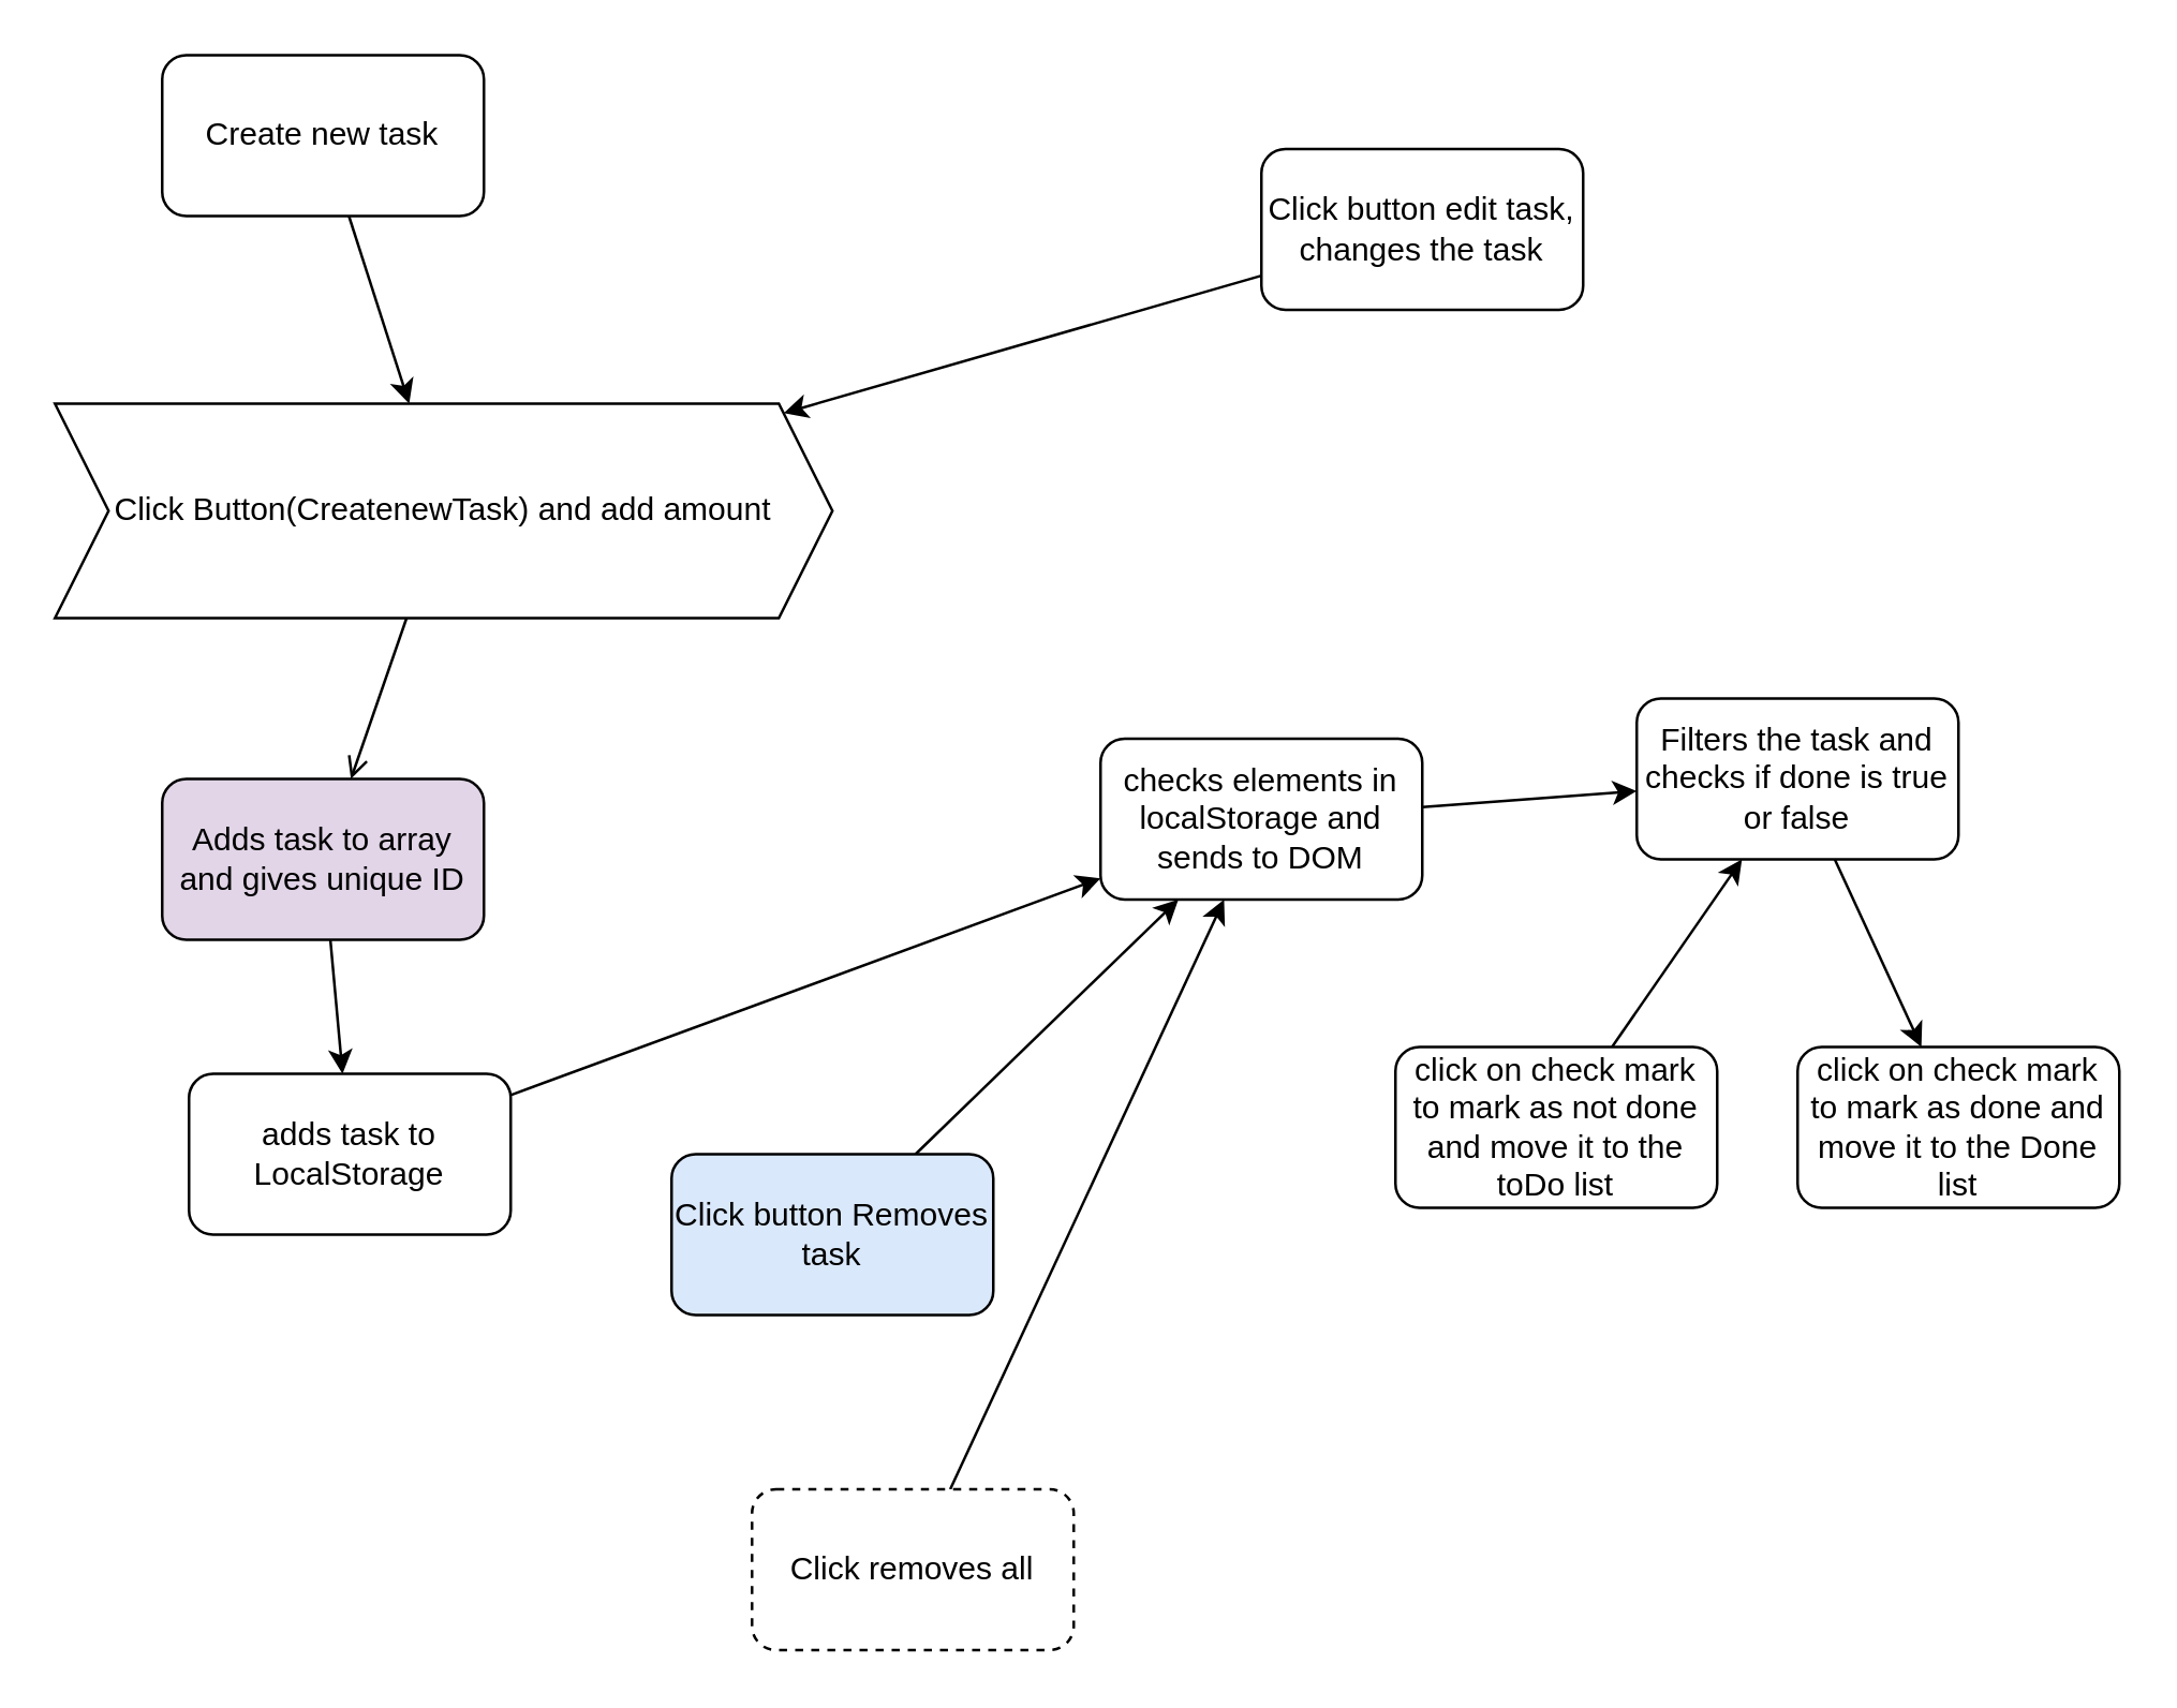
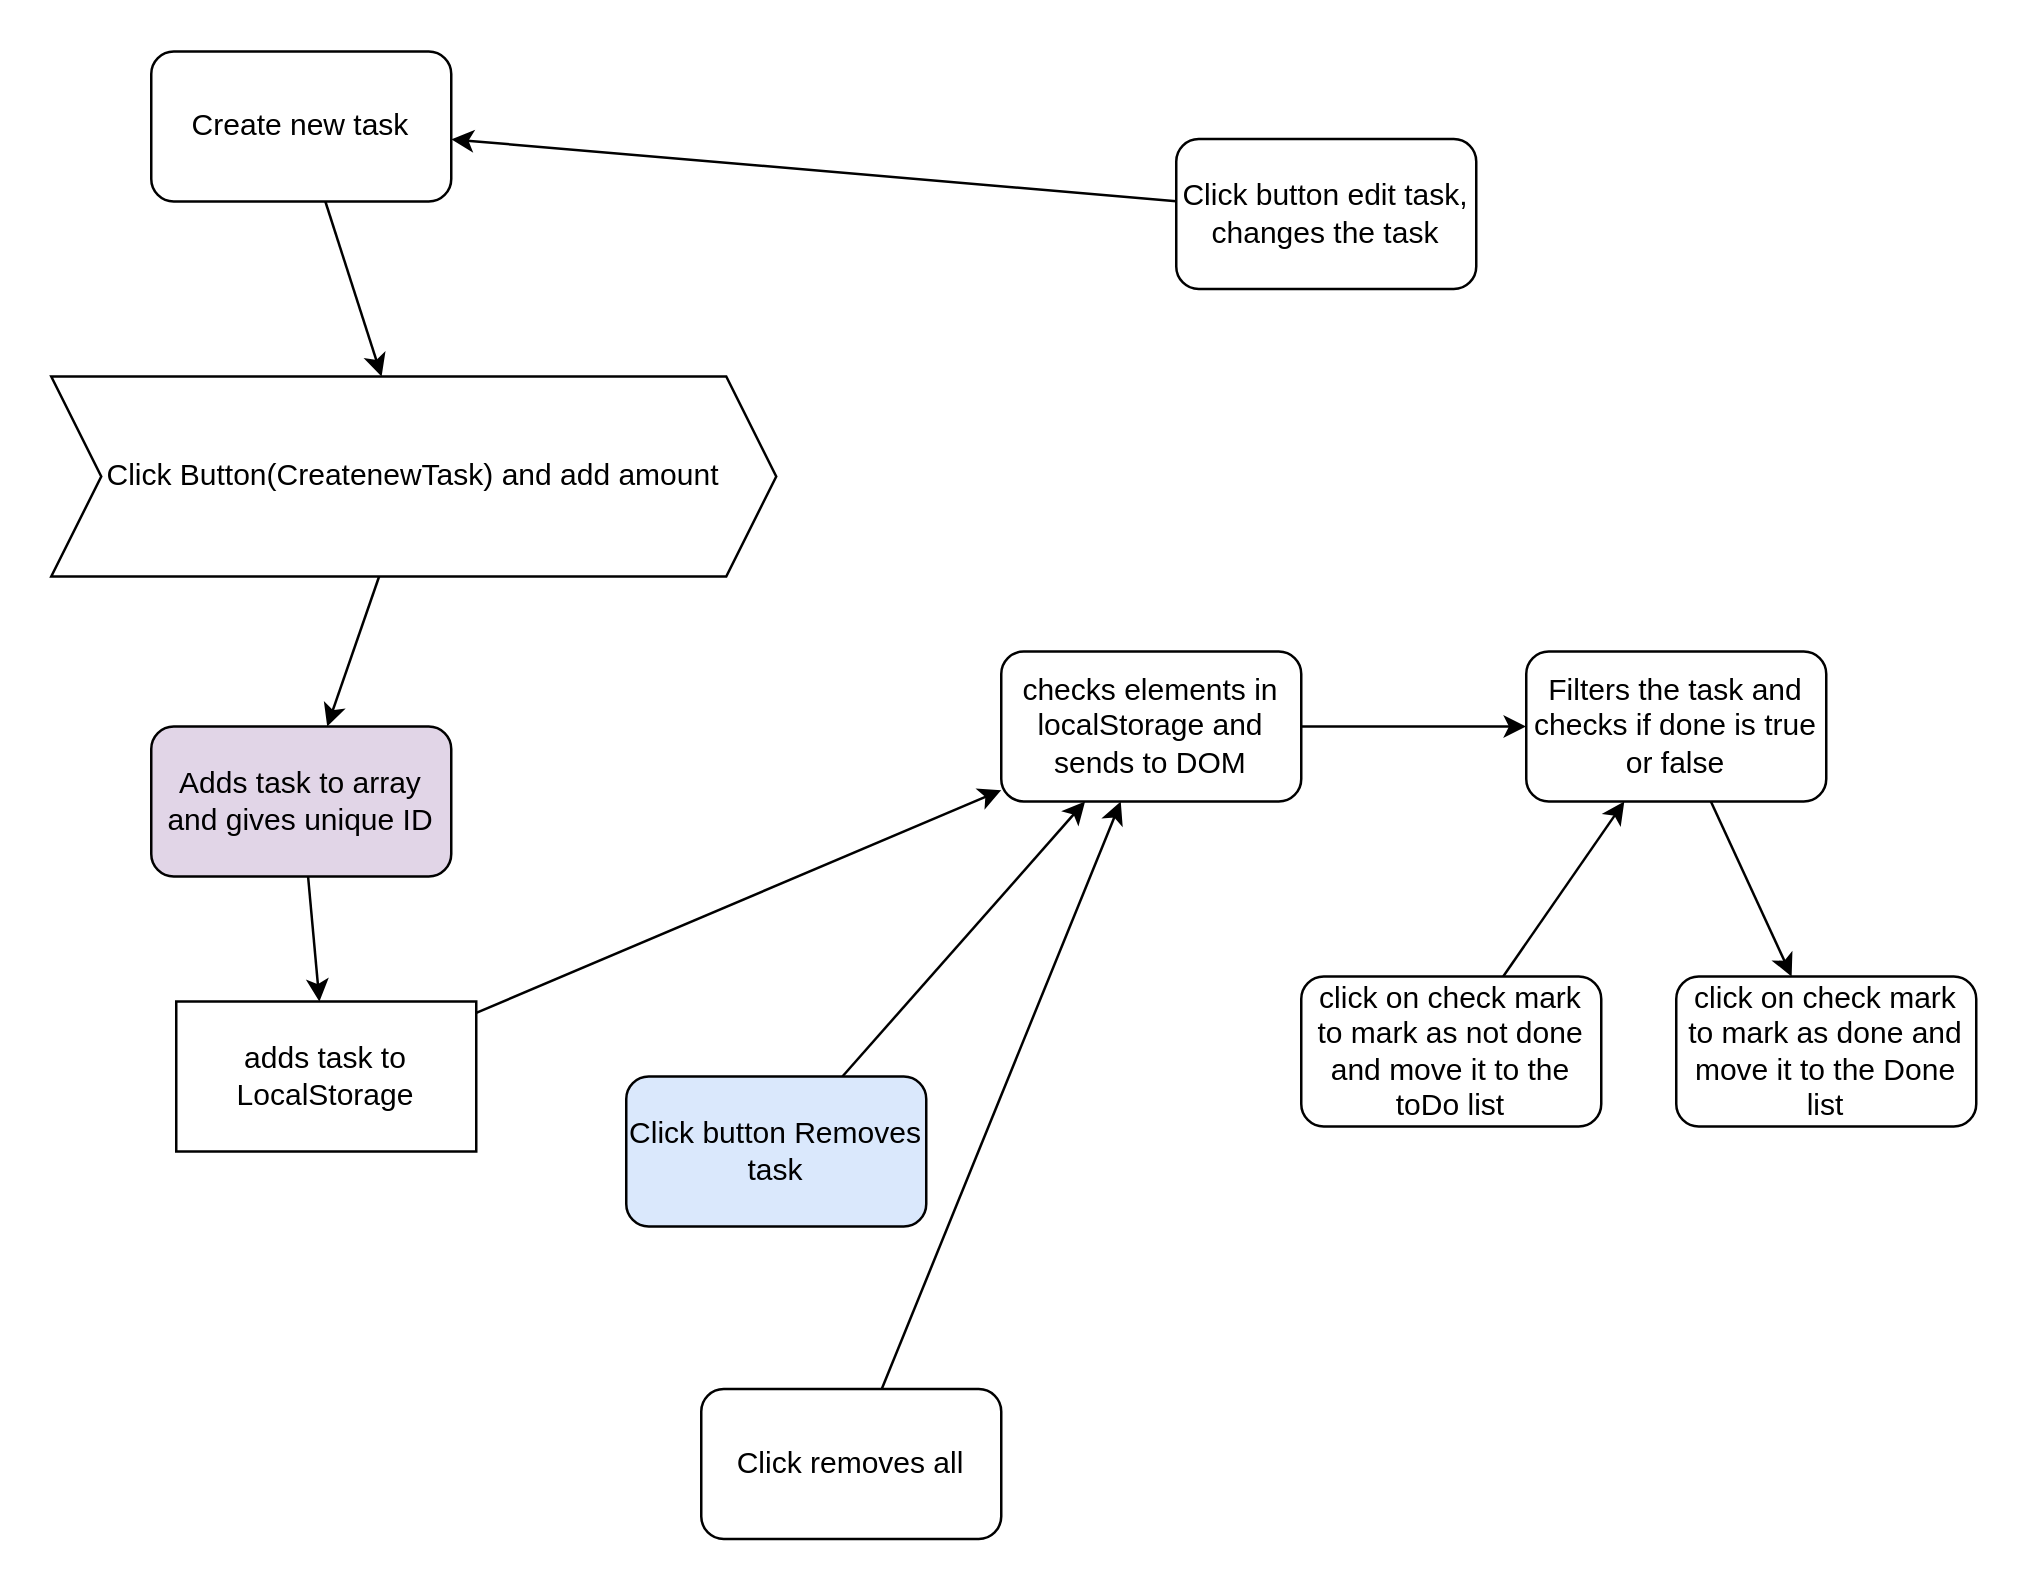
- <mxCell id="12" style="edgeStyle=none;html=1;" edge="1" parent="1" source="13" target="5"><mxGeometry relative="1" as="geometry" /></mxCell>
+ <mxCell id="12" style="edgeStyle=none;html=1;" edge="1" parent="1" source="13" target="3"><mxGeometry relative="1" as="geometry" /></mxCell>
- <mxCell id="4" value="" style="edgeStyle=none;html=1;endArrow=open;" edge="1" parent="1" source="5" target="7"><mxGeometry relative="1" as="geometry" /></mxCell>
+ <mxCell id="4" value="" style="edgeStyle=none;html=1;" edge="1" parent="1" source="5" target="7"><mxGeometry relative="1" as="geometry" /></mxCell>
- <mxCell id="11" value="checks elements in localStorage and sends to DOM" style="rounded=1;whiteSpace=wrap;html=1;" vertex="1" parent="1"><mxGeometry x="410" y="275" width="120" height="60" as="geometry" /></mxCell>
+ <mxCell id="11" value="checks elements in localStorage and sends to DOM" style="rounded=1;whiteSpace=wrap;html=1;" vertex="1" parent="1"><mxGeometry x="400" y="260" width="120" height="60" as="geometry" /></mxCell>
- <mxCell id="9" value="adds task to LocalStorage" style="rounded=1;whiteSpace=wrap;html=1;" vertex="1" parent="1"><mxGeometry x="70" y="400" width="120" height="60" as="geometry" /></mxCell>
+ <mxCell id="9" value="adds task to LocalStorage" style="whiteSpace=wrap;html=1;rounded=0;" vertex="1" parent="1"><mxGeometry x="70" y="400" width="120" height="60" as="geometry" /></mxCell>
- <mxCell id="17" value="Click removes all" style="rounded=1;whiteSpace=wrap;html=1;dashed=1;" vertex="1" parent="1"><mxGeometry x="280" y="555" width="120" height="60" as="geometry" /></mxCell>
+ <mxCell id="17" value="Click removes all" style="rounded=1;whiteSpace=wrap;html=1;" vertex="1" parent="1"><mxGeometry x="280" y="555" width="120" height="60" as="geometry" /></mxCell>
